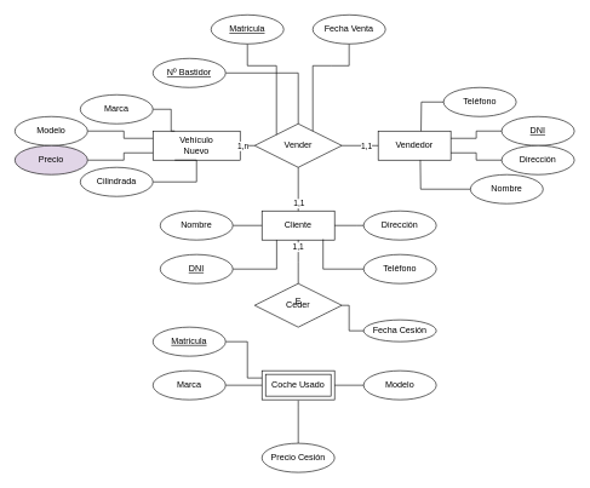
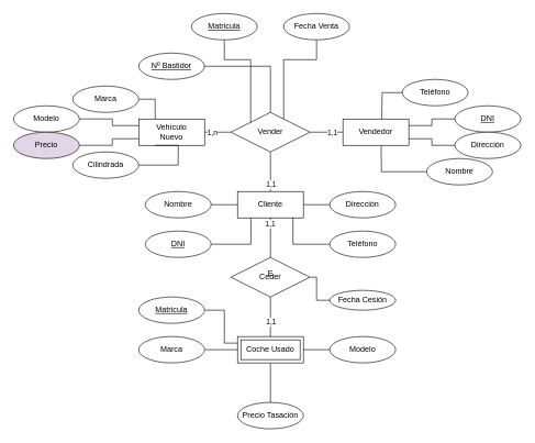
- <mxCell id="2" value="Vehículo&lt;br&gt;Nuevo" style="whiteSpace=wrap;html=1;align=center;" parent="1" vertex="1"><mxGeometry x="210" y="180" width="120" height="40" as="geometry" /></mxCell>
+ <mxCell id="2" value="Vehículo&lt;br&gt;Nuevo" style="whiteSpace=wrap;html=1;align=center;" parent="1" vertex="1"><mxGeometry x="210" y="180" width="100" height="40" as="geometry" /></mxCell>
+ <mxCell id="39" value="" style="edgeStyle=orthogonalEdgeStyle;rounded=0;orthogonalLoop=1;jettySize=auto;html=1;endArrow=none;endFill=0;" parent="1" source="41" target="38" edge="1"><mxGeometry relative="1" as="geometry" /></mxCell>
+ <mxCell id="40" value="1,1" style="edgeLabel;html=1;align=center;verticalAlign=middle;resizable=0;points=[];" parent="39" vertex="1" connectable="0"><mxGeometry x="-0.217" relative="1" as="geometry"><mxPoint as="offset" /></mxGeometry></mxCell>
- <mxCell id="49" value="Precio Cesión" style="ellipse;whiteSpace=wrap;html=1;align=center;" parent="1" vertex="1"><mxGeometry x="360" y="610" width="100" height="40" as="geometry" /></mxCell>
+ <mxCell id="49" value="Precio Tasación" style="ellipse;whiteSpace=wrap;html=1;align=center;" parent="1" vertex="1"><mxGeometry x="360" y="610" width="100" height="40" as="geometry" /></mxCell>
